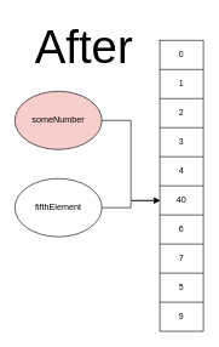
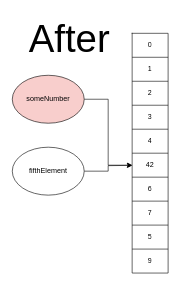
- <mxCell id="18" value="40" style="shape=partialRectangle;html=1;whiteSpace=wrap;connectable=0;overflow=hidden;fillColor=none;top=0;left=0;bottom=0;right=0;pointerEvents=1;" vertex="1" parent="17"><mxGeometry width="60" height="40" as="geometry"><mxRectangle width="60" height="40" as="alternateBounds" /></mxGeometry></mxCell>
+ <mxCell id="18" value="42" style="shape=partialRectangle;html=1;whiteSpace=wrap;connectable=0;overflow=hidden;fillColor=none;top=0;left=0;bottom=0;right=0;pointerEvents=1;" vertex="1" parent="17"><mxGeometry width="60" height="40" as="geometry"><mxRectangle width="60" height="40" as="alternateBounds" /></mxGeometry></mxCell>
